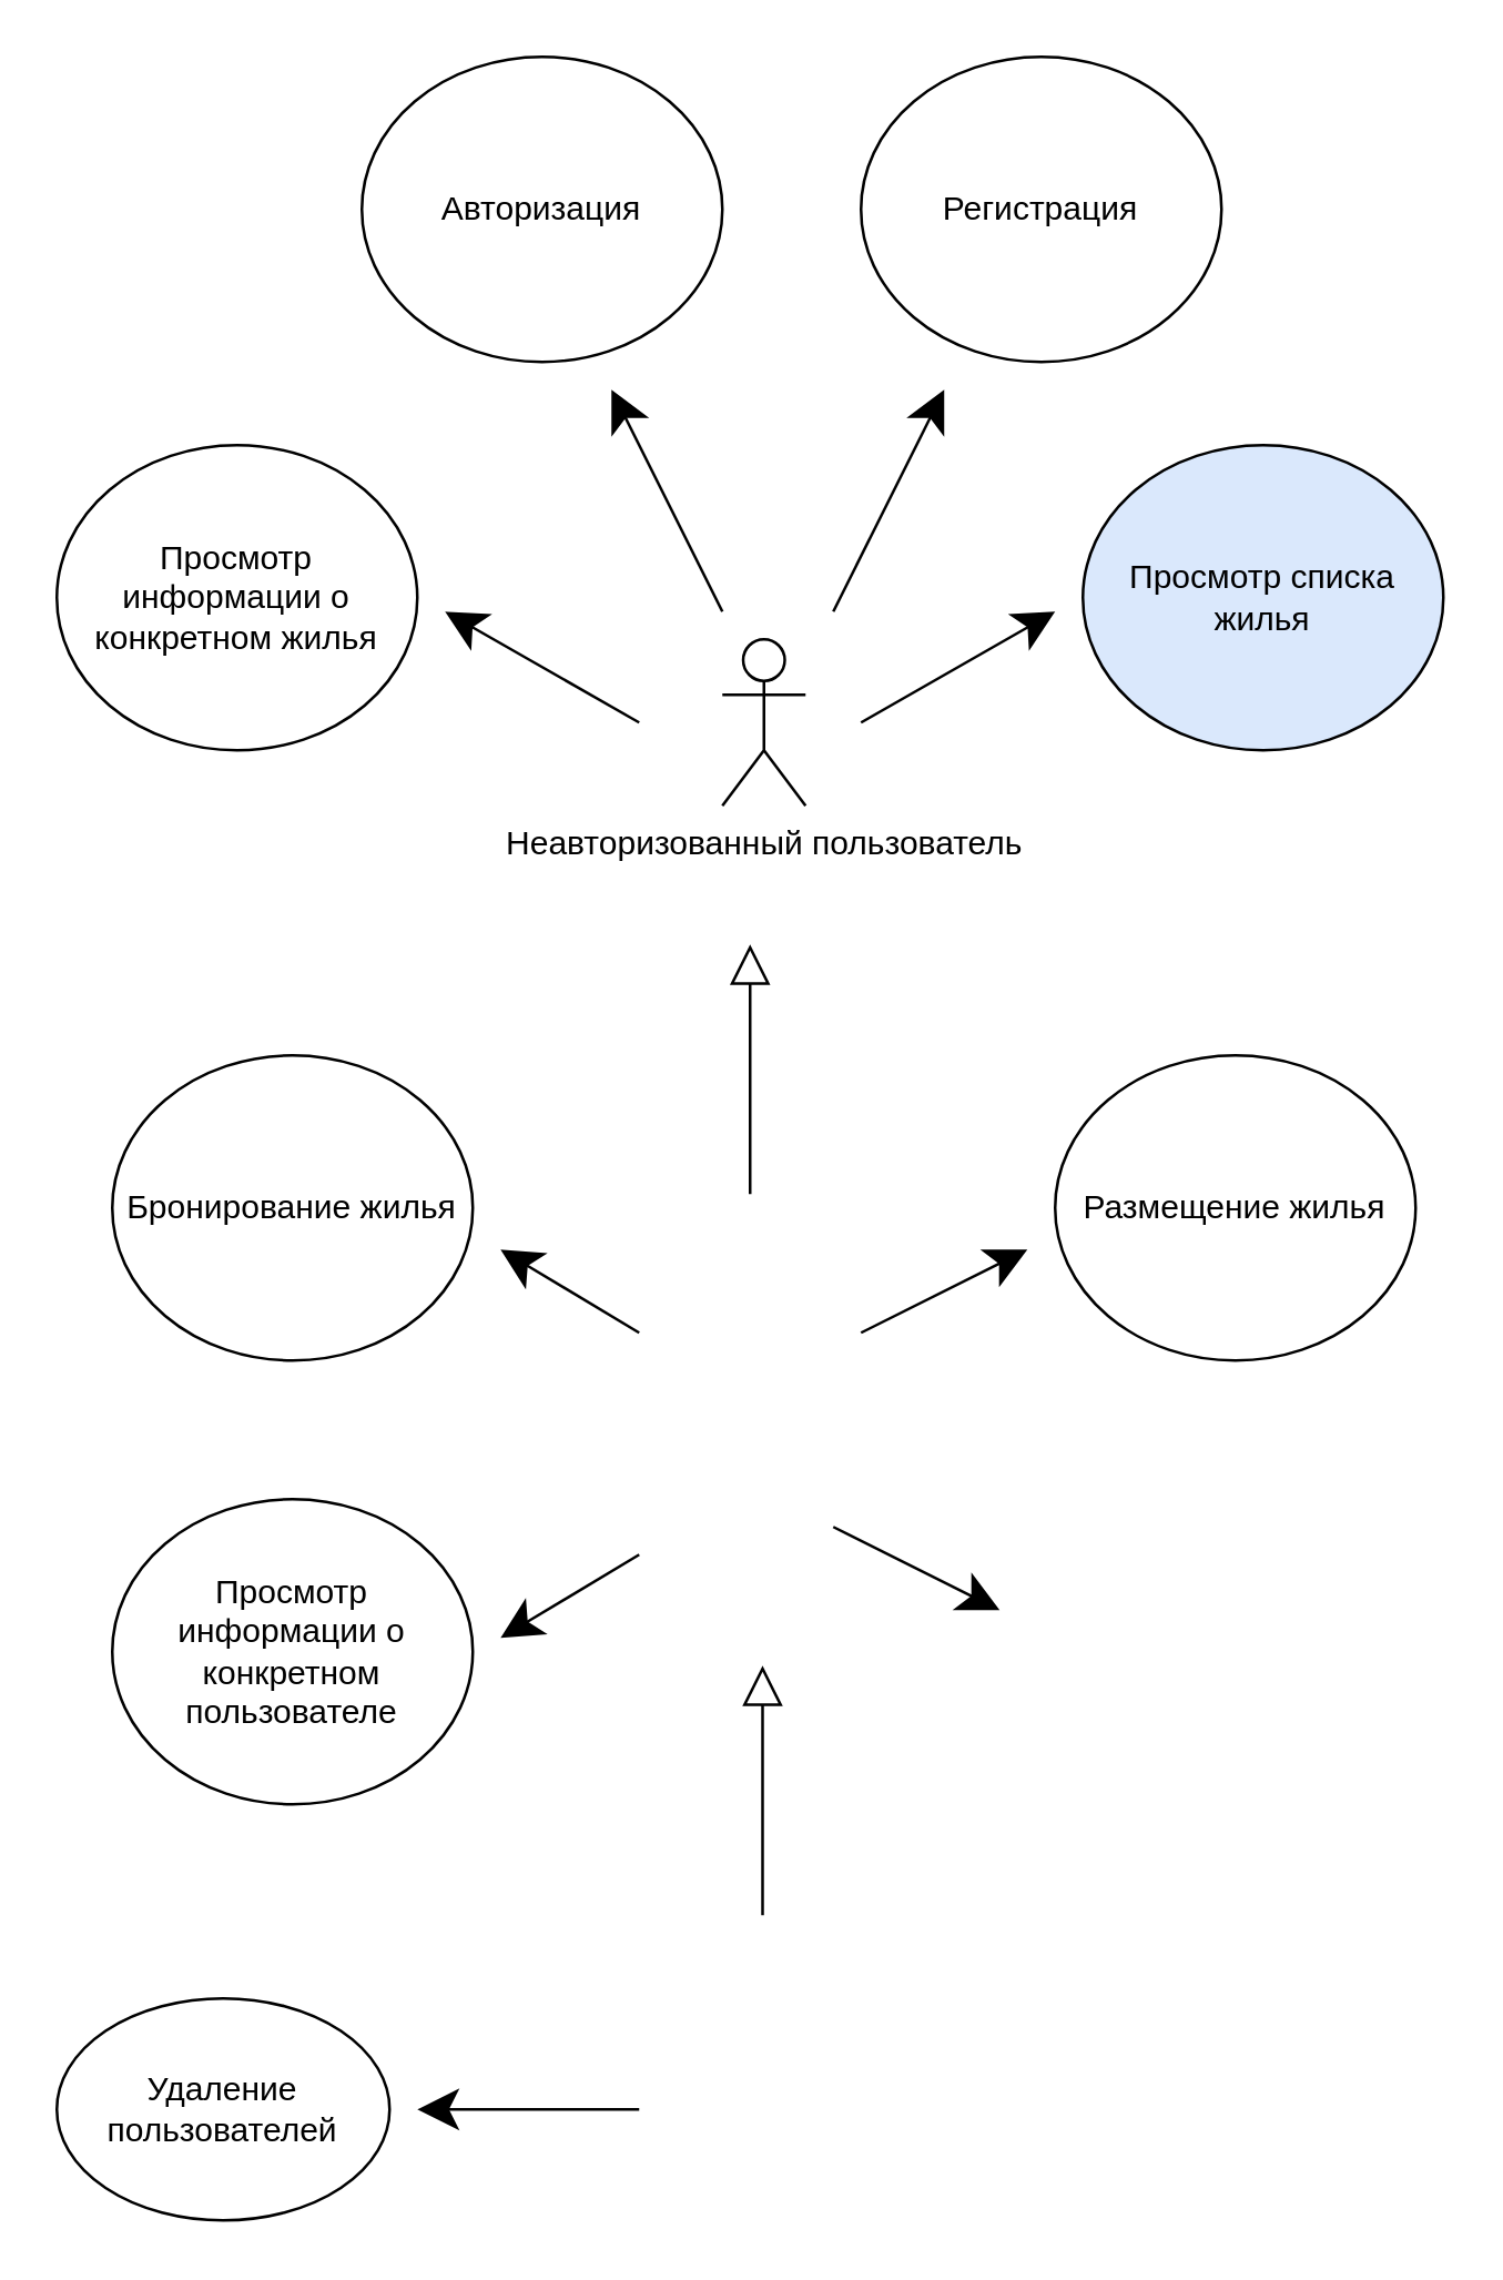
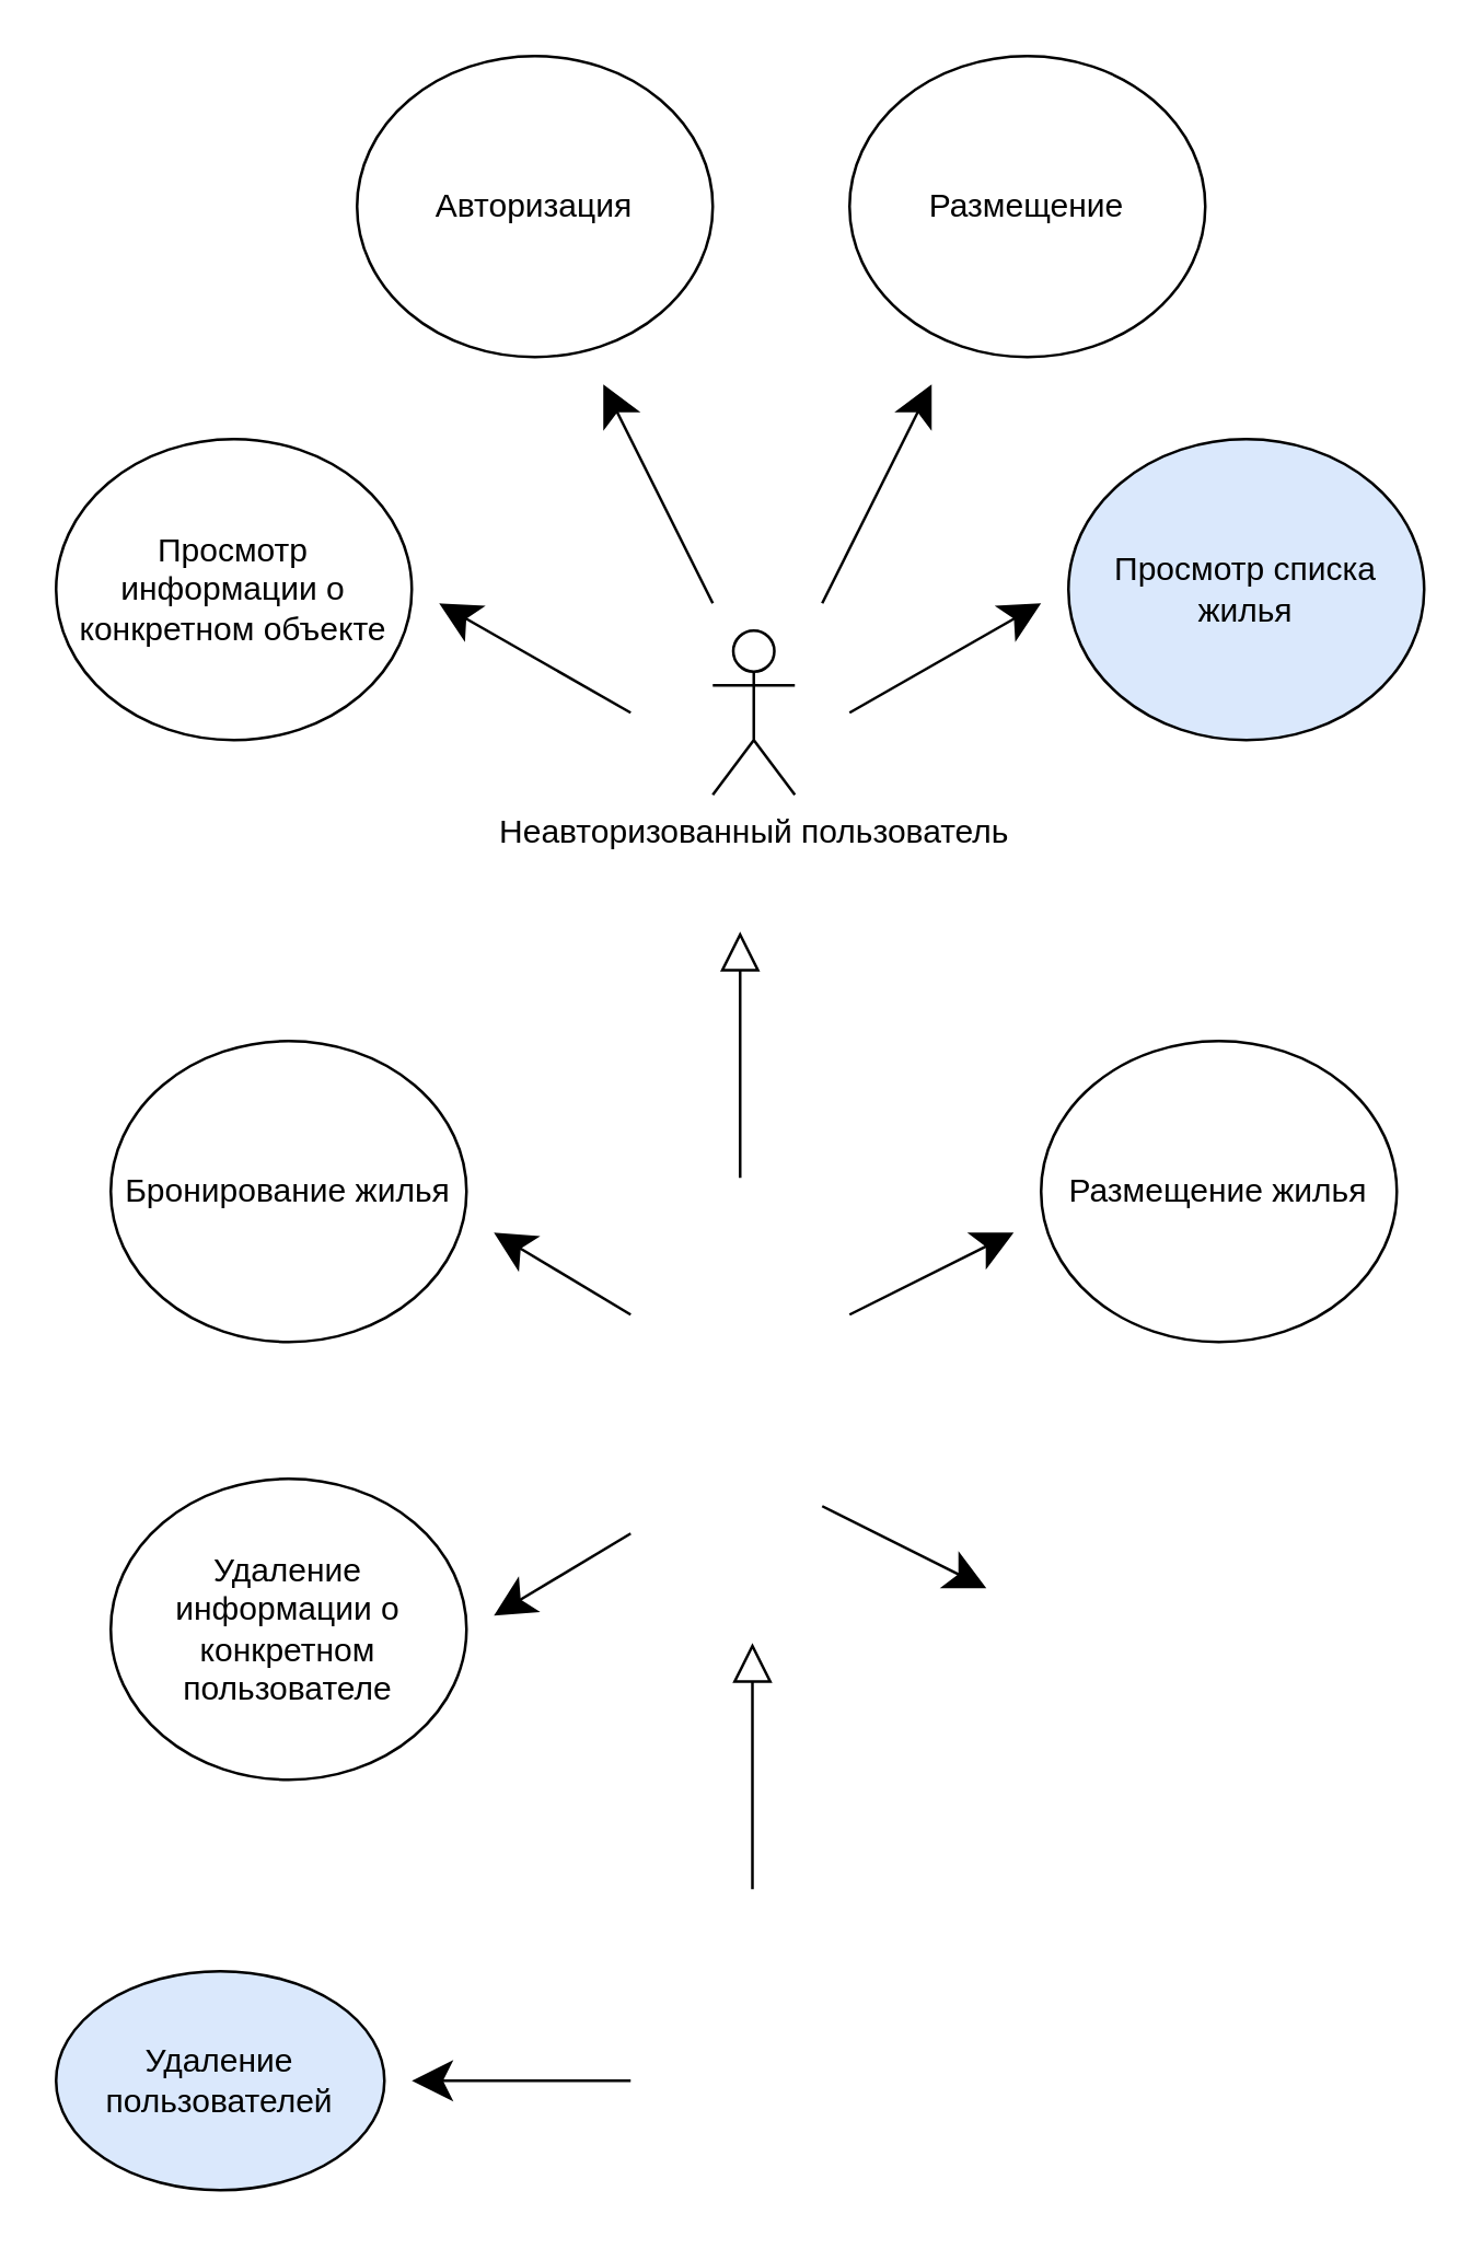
- <mxCell id="4" value="Регистрация" style="ellipse;whiteSpace=wrap;html=1;" vertex="1" parent="1"><mxGeometry x="310" y="20" width="130" height="110" as="geometry" /></mxCell>
+ <mxCell id="4" value="Размещение" style="ellipse;whiteSpace=wrap;html=1;" vertex="1" parent="1"><mxGeometry x="310" y="20" width="130" height="110" as="geometry" /></mxCell>
- <mxCell id="3" value="Просмотр информации о конкретном жилья&lt;br&gt;" style="ellipse;whiteSpace=wrap;html=1;" vertex="1" parent="1"><mxGeometry x="20" y="160" width="130" height="110" as="geometry" /></mxCell>
+ <mxCell id="3" value="Просмотр информации о конкретном объекте&lt;br&gt;" style="ellipse;whiteSpace=wrap;html=1;" vertex="1" parent="1"><mxGeometry x="20" y="160" width="130" height="110" as="geometry" /></mxCell>
- <mxCell id="14" value="Просмотр информации о конкретном пользователе" style="ellipse;whiteSpace=wrap;html=1;" vertex="1" parent="1"><mxGeometry x="40" y="540" width="130" height="110" as="geometry" /></mxCell>
+ <mxCell id="14" value="Удаление информации о конкретном пользователе" style="ellipse;whiteSpace=wrap;html=1;" vertex="1" parent="1"><mxGeometry x="40" y="540" width="130" height="110" as="geometry" /></mxCell>
- <mxCell id="20" value="Удаление пользователей" style="ellipse;whiteSpace=wrap;html=1;" vertex="1" parent="1"><mxGeometry x="20" y="720" width="120" height="80" as="geometry" /></mxCell>
+ <mxCell id="20" value="Удаление пользователей" style="ellipse;whiteSpace=wrap;html=1;fillColor=#dae8fc;" vertex="1" parent="1"><mxGeometry x="20" y="720" width="120" height="80" as="geometry" /></mxCell>
